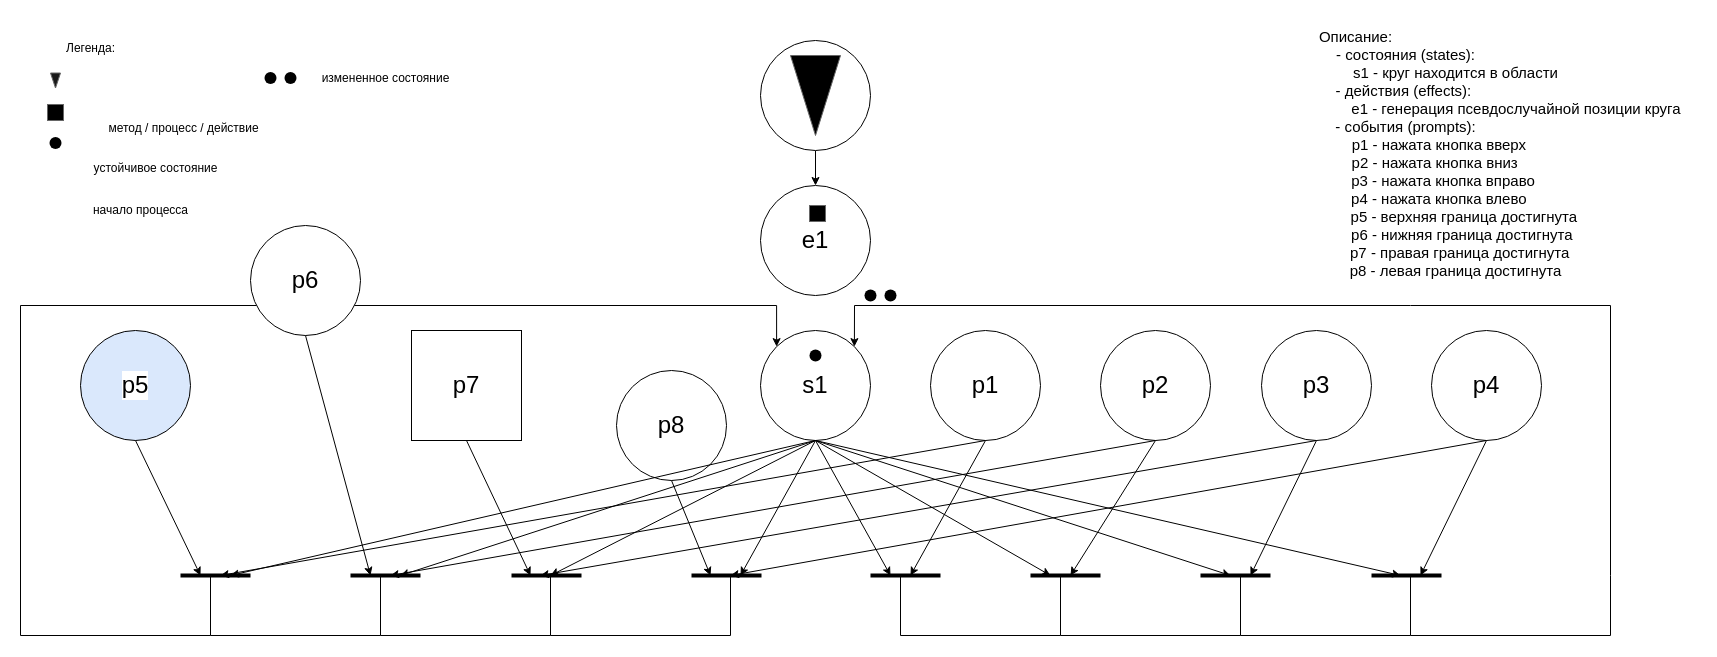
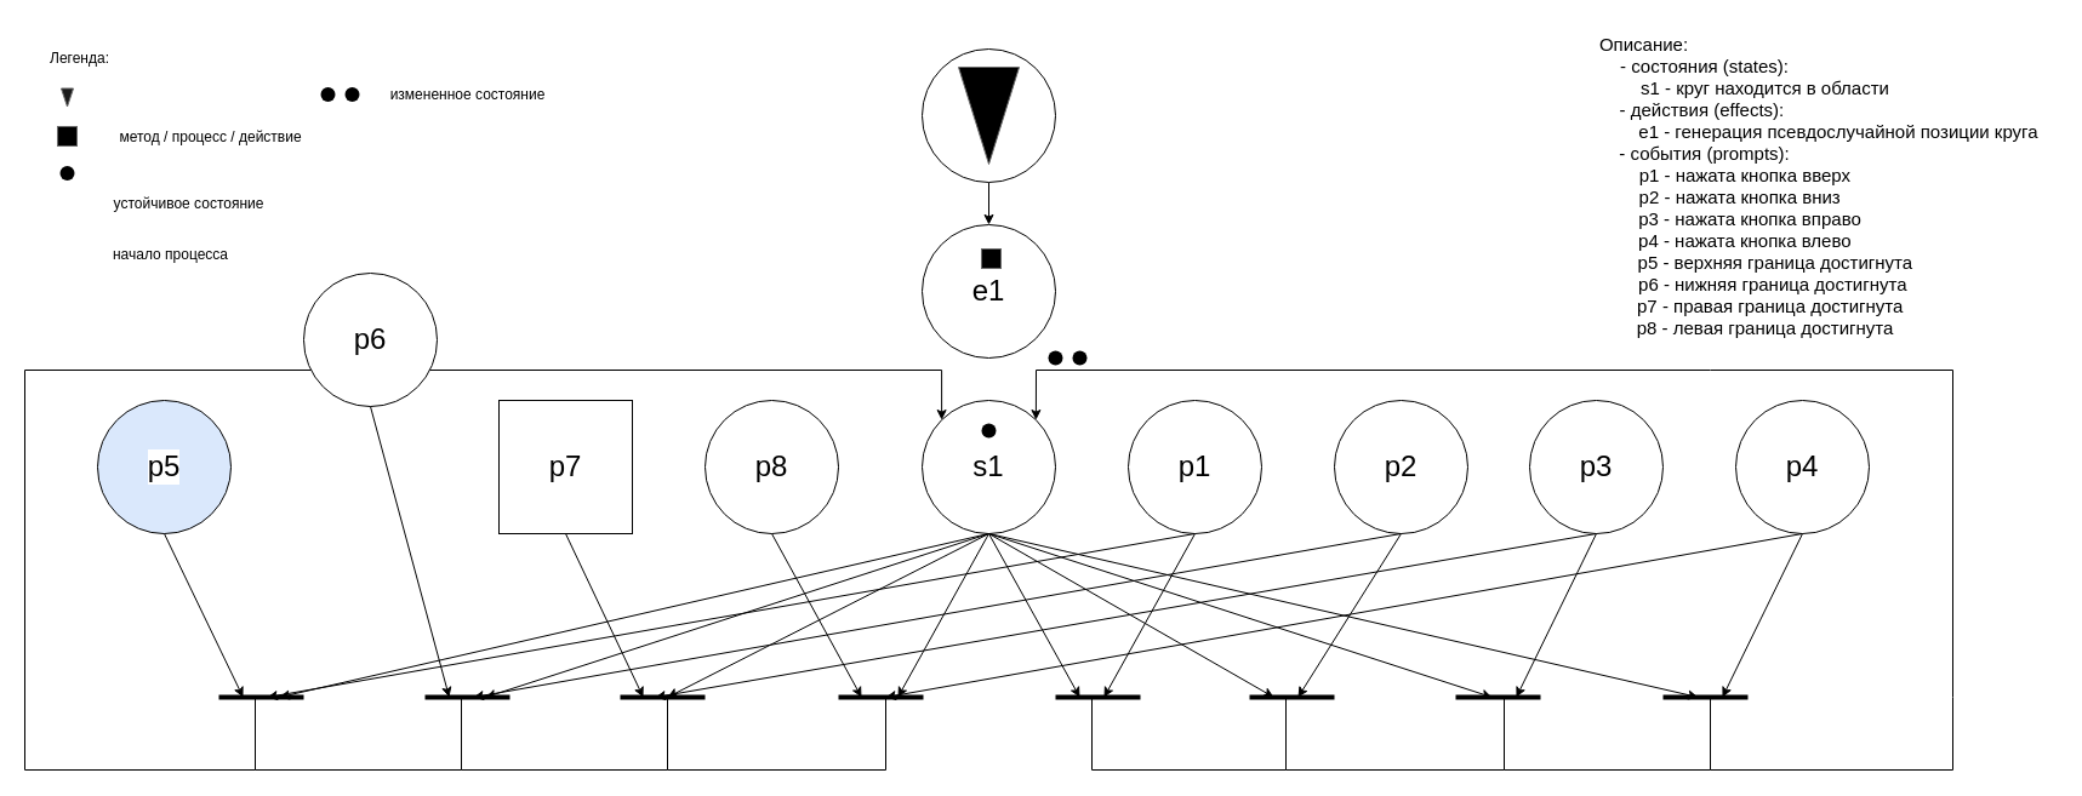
- <mxCell id="56" value="Легенда:" style="text;html=1;align=center;verticalAlign=middle;resizable=0;points=[];autosize=1;strokeColor=none;fillColor=none;" vertex="1" parent="1"><mxGeometry x="55" y="32.5" width="70" height="30" as="geometry" /></mxCell>
+ <mxCell id="56" value="Легенда:" style="text;html=1;align=center;verticalAlign=middle;resizable=0;points=[];autosize=1;strokeColor=none;fillColor=none;" vertex="1" parent="1"><mxGeometry x="30" y="32.5" width="70" height="30" as="geometry" /></mxCell>
- <mxCell id="65" value="метод / процесс / действие" style="text;html=1;align=center;verticalAlign=middle;resizable=0;points=[];autosize=1;strokeColor=none;fillColor=none;" vertex="1" parent="1"><mxGeometry x="93" y="112.5" width="180" height="30" as="geometry" /></mxCell>
+ <mxCell id="65" value="метод / процесс / действие" style="text;html=1;align=center;verticalAlign=middle;resizable=0;points=[];autosize=1;strokeColor=none;fillColor=none;" vertex="1" parent="1"><mxGeometry x="83" y="97.5" width="180" height="30" as="geometry" /></mxCell>
- <mxCell id="18" value="&lt;span style=&quot;font-size: 24px;&quot;&gt;p8&lt;/span&gt;" style="ellipse;whiteSpace=wrap;html=1;aspect=fixed;labelBackgroundColor=default;" vertex="1" parent="1"><mxGeometry x="616" y="370" width="110" height="110" as="geometry" /></mxCell>
+ <mxCell id="18" value="&lt;span style=&quot;font-size: 24px;&quot;&gt;p8&lt;/span&gt;" style="ellipse;whiteSpace=wrap;html=1;aspect=fixed;labelBackgroundColor=default;" vertex="1" parent="1"><mxGeometry x="581" y="330" width="110" height="110" as="geometry" /></mxCell>
